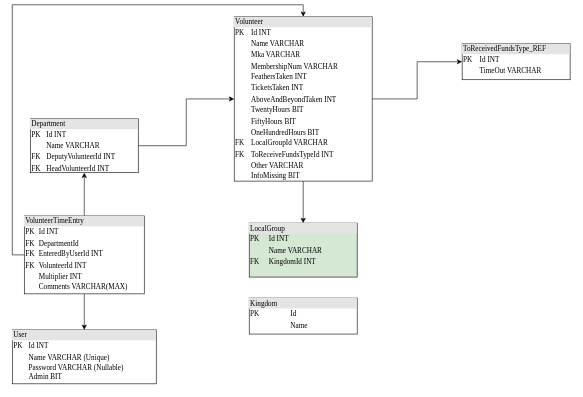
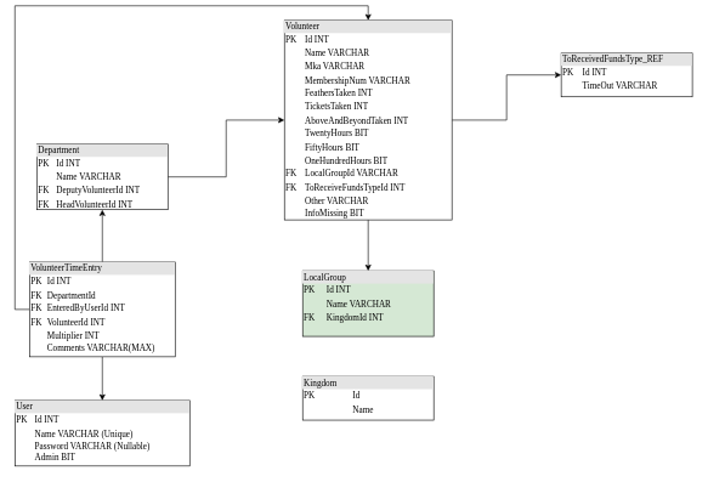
- <mxCell id="10" value="&lt;div style=&quot;box-sizing: border-box ; width: 100% ; background: #e4e4e4 ; padding: 2px&quot;&gt;Kingdom&lt;/div&gt;&lt;table style=&quot;width: 100% ; font-size: 1em&quot; cellpadding=&quot;2&quot; cellspacing=&quot;0&quot;&gt;&lt;tbody&gt;&lt;tr&gt;&lt;td&gt;PK&lt;/td&gt;&lt;td&gt;Id&lt;/td&gt;&lt;/tr&gt;&lt;tr&gt;&lt;td&gt;&lt;br&gt;&lt;/td&gt;&lt;td&gt;Name&lt;/td&gt;&lt;/tr&gt;&lt;tr&gt;&lt;td&gt;&lt;/td&gt;&lt;td&gt;&lt;br&gt;&lt;/td&gt;&lt;/tr&gt;&lt;tr&gt;&lt;td&gt;&lt;br&gt;&lt;/td&gt;&lt;td&gt;&lt;br&gt;&lt;/td&gt;&lt;/tr&gt;&lt;/tbody&gt;&lt;/table&gt;" style="verticalAlign=top;align=left;overflow=fill;html=1;rounded=0;shadow=0;comic=0;labelBackgroundColor=none;strokeWidth=1;fontFamily=Verdana;fontSize=12" parent="1" vertex="1"><mxGeometry x="415" y="489" width="180" height="60" as="geometry" /></mxCell>
+ <mxCell id="10" value="&lt;div style=&quot;box-sizing: border-box ; width: 100% ; background: #e4e4e4 ; padding: 2px&quot;&gt;Kingdom&lt;/div&gt;&lt;table style=&quot;width: 100% ; font-size: 1em&quot; cellpadding=&quot;2&quot; cellspacing=&quot;0&quot;&gt;&lt;tbody&gt;&lt;tr&gt;&lt;td&gt;PK&lt;/td&gt;&lt;td&gt;Id&lt;/td&gt;&lt;/tr&gt;&lt;tr&gt;&lt;td&gt;&lt;br&gt;&lt;/td&gt;&lt;td&gt;Name&lt;/td&gt;&lt;/tr&gt;&lt;tr&gt;&lt;td&gt;&lt;/td&gt;&lt;td&gt;&lt;br&gt;&lt;/td&gt;&lt;/tr&gt;&lt;tr&gt;&lt;td&gt;&lt;br&gt;&lt;/td&gt;&lt;td&gt;&lt;br&gt;&lt;/td&gt;&lt;/tr&gt;&lt;/tbody&gt;&lt;/table&gt;" style="verticalAlign=top;align=left;overflow=fill;html=1;rounded=0;shadow=0;comic=0;labelBackgroundColor=none;strokeWidth=1;fontFamily=Verdana;fontSize=12" parent="1" vertex="1"><mxGeometry x="415" y="509" width="180" height="60" as="geometry" /></mxCell>
